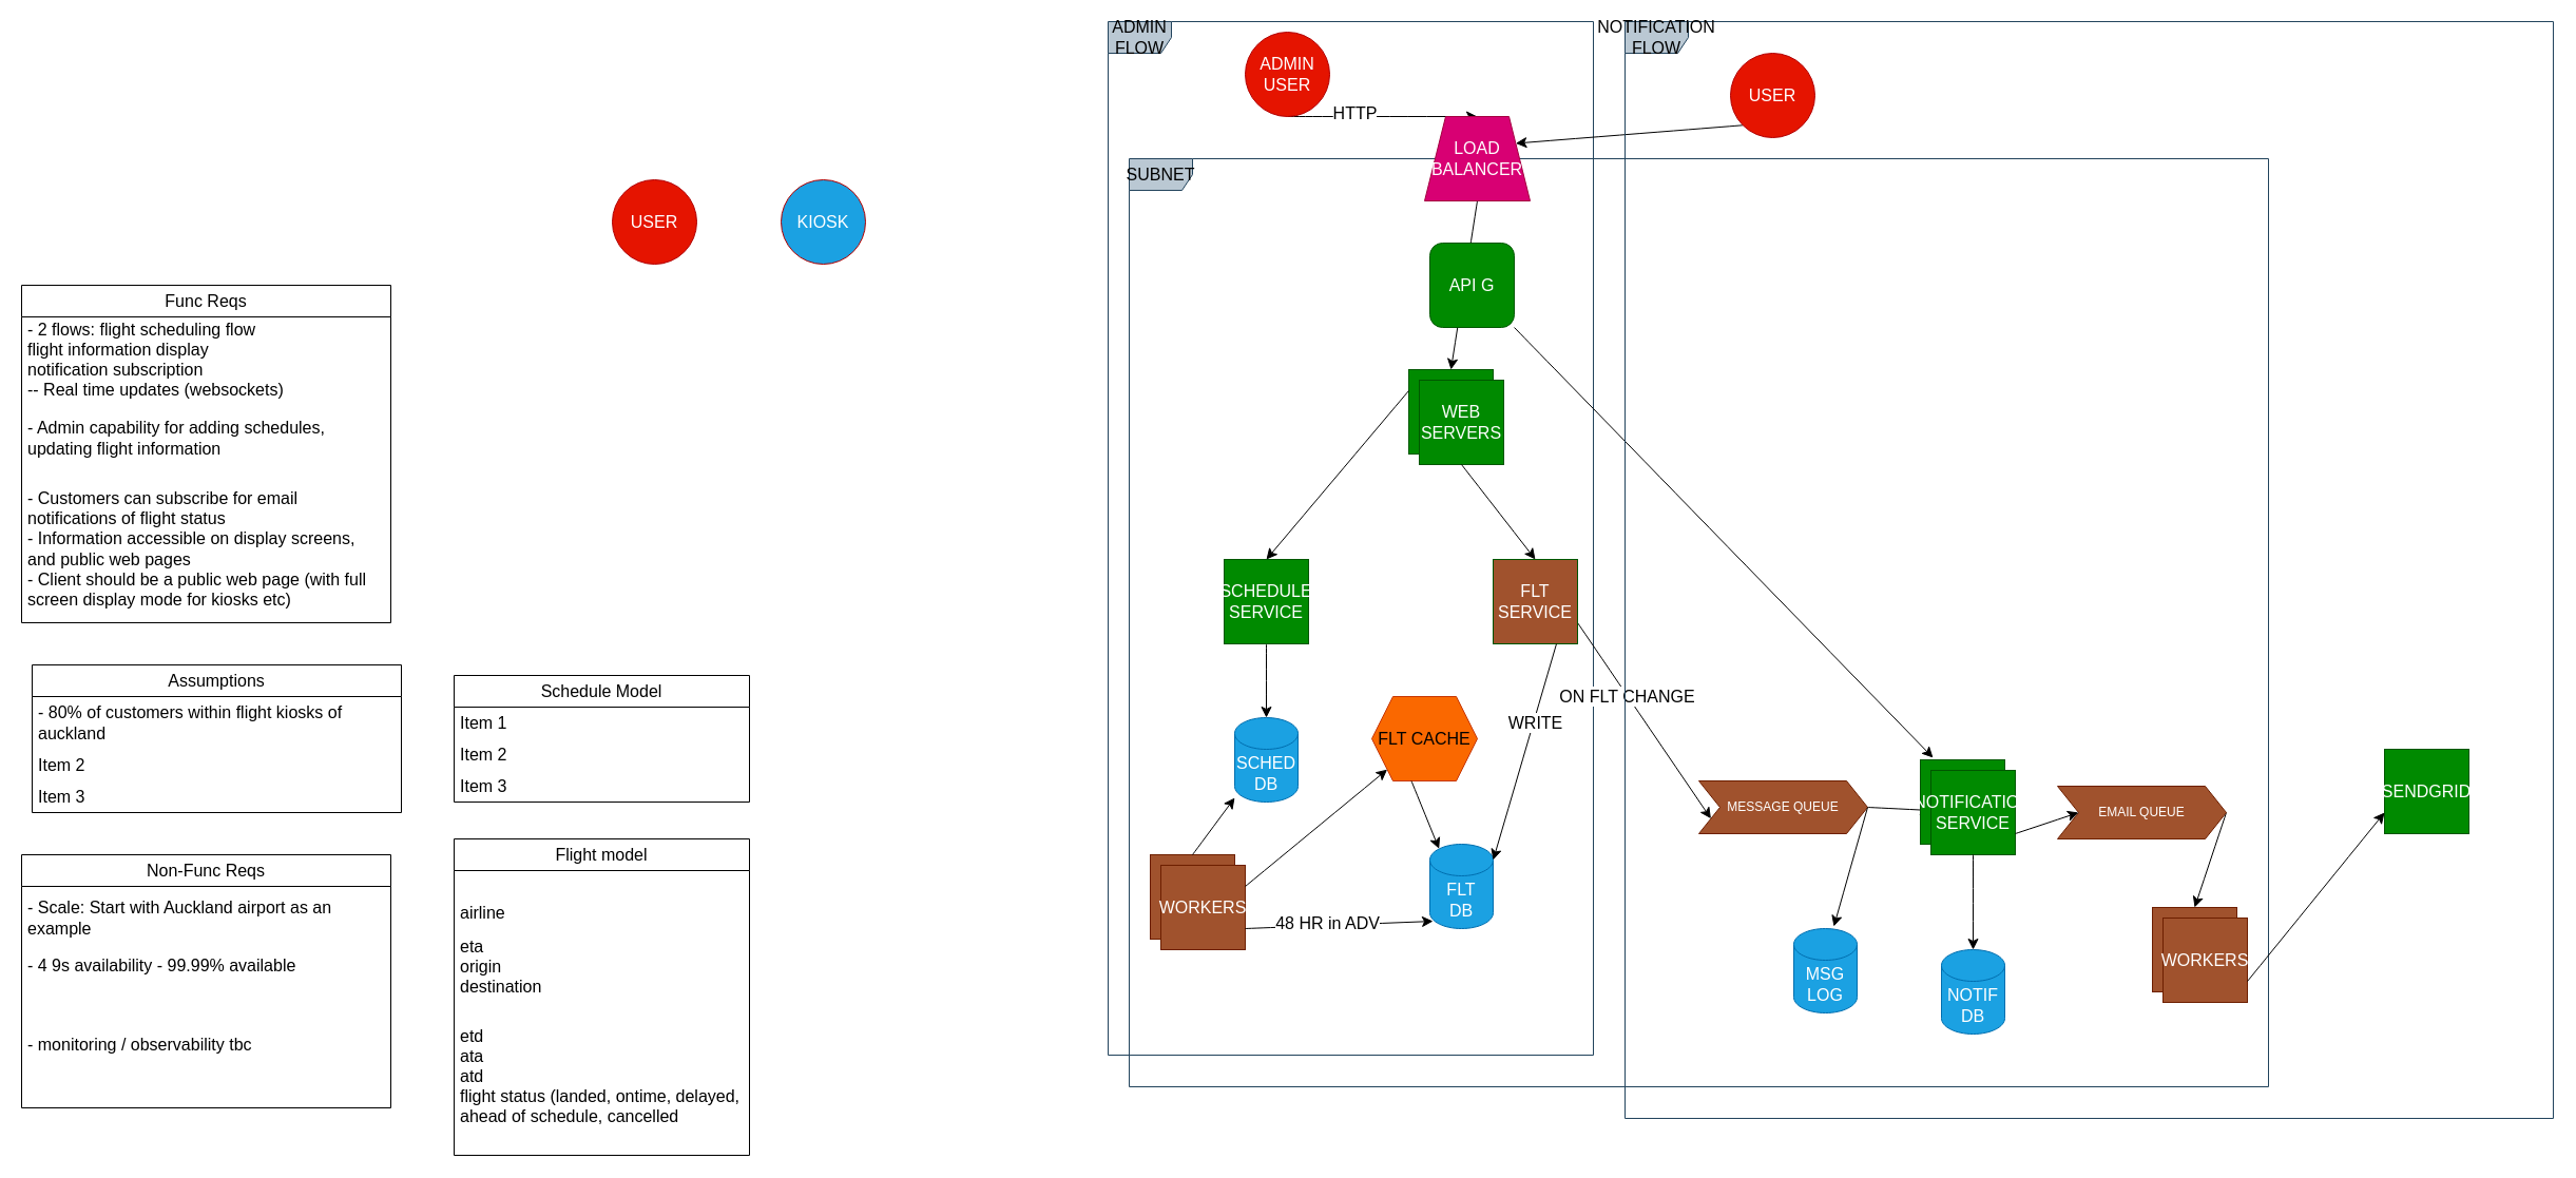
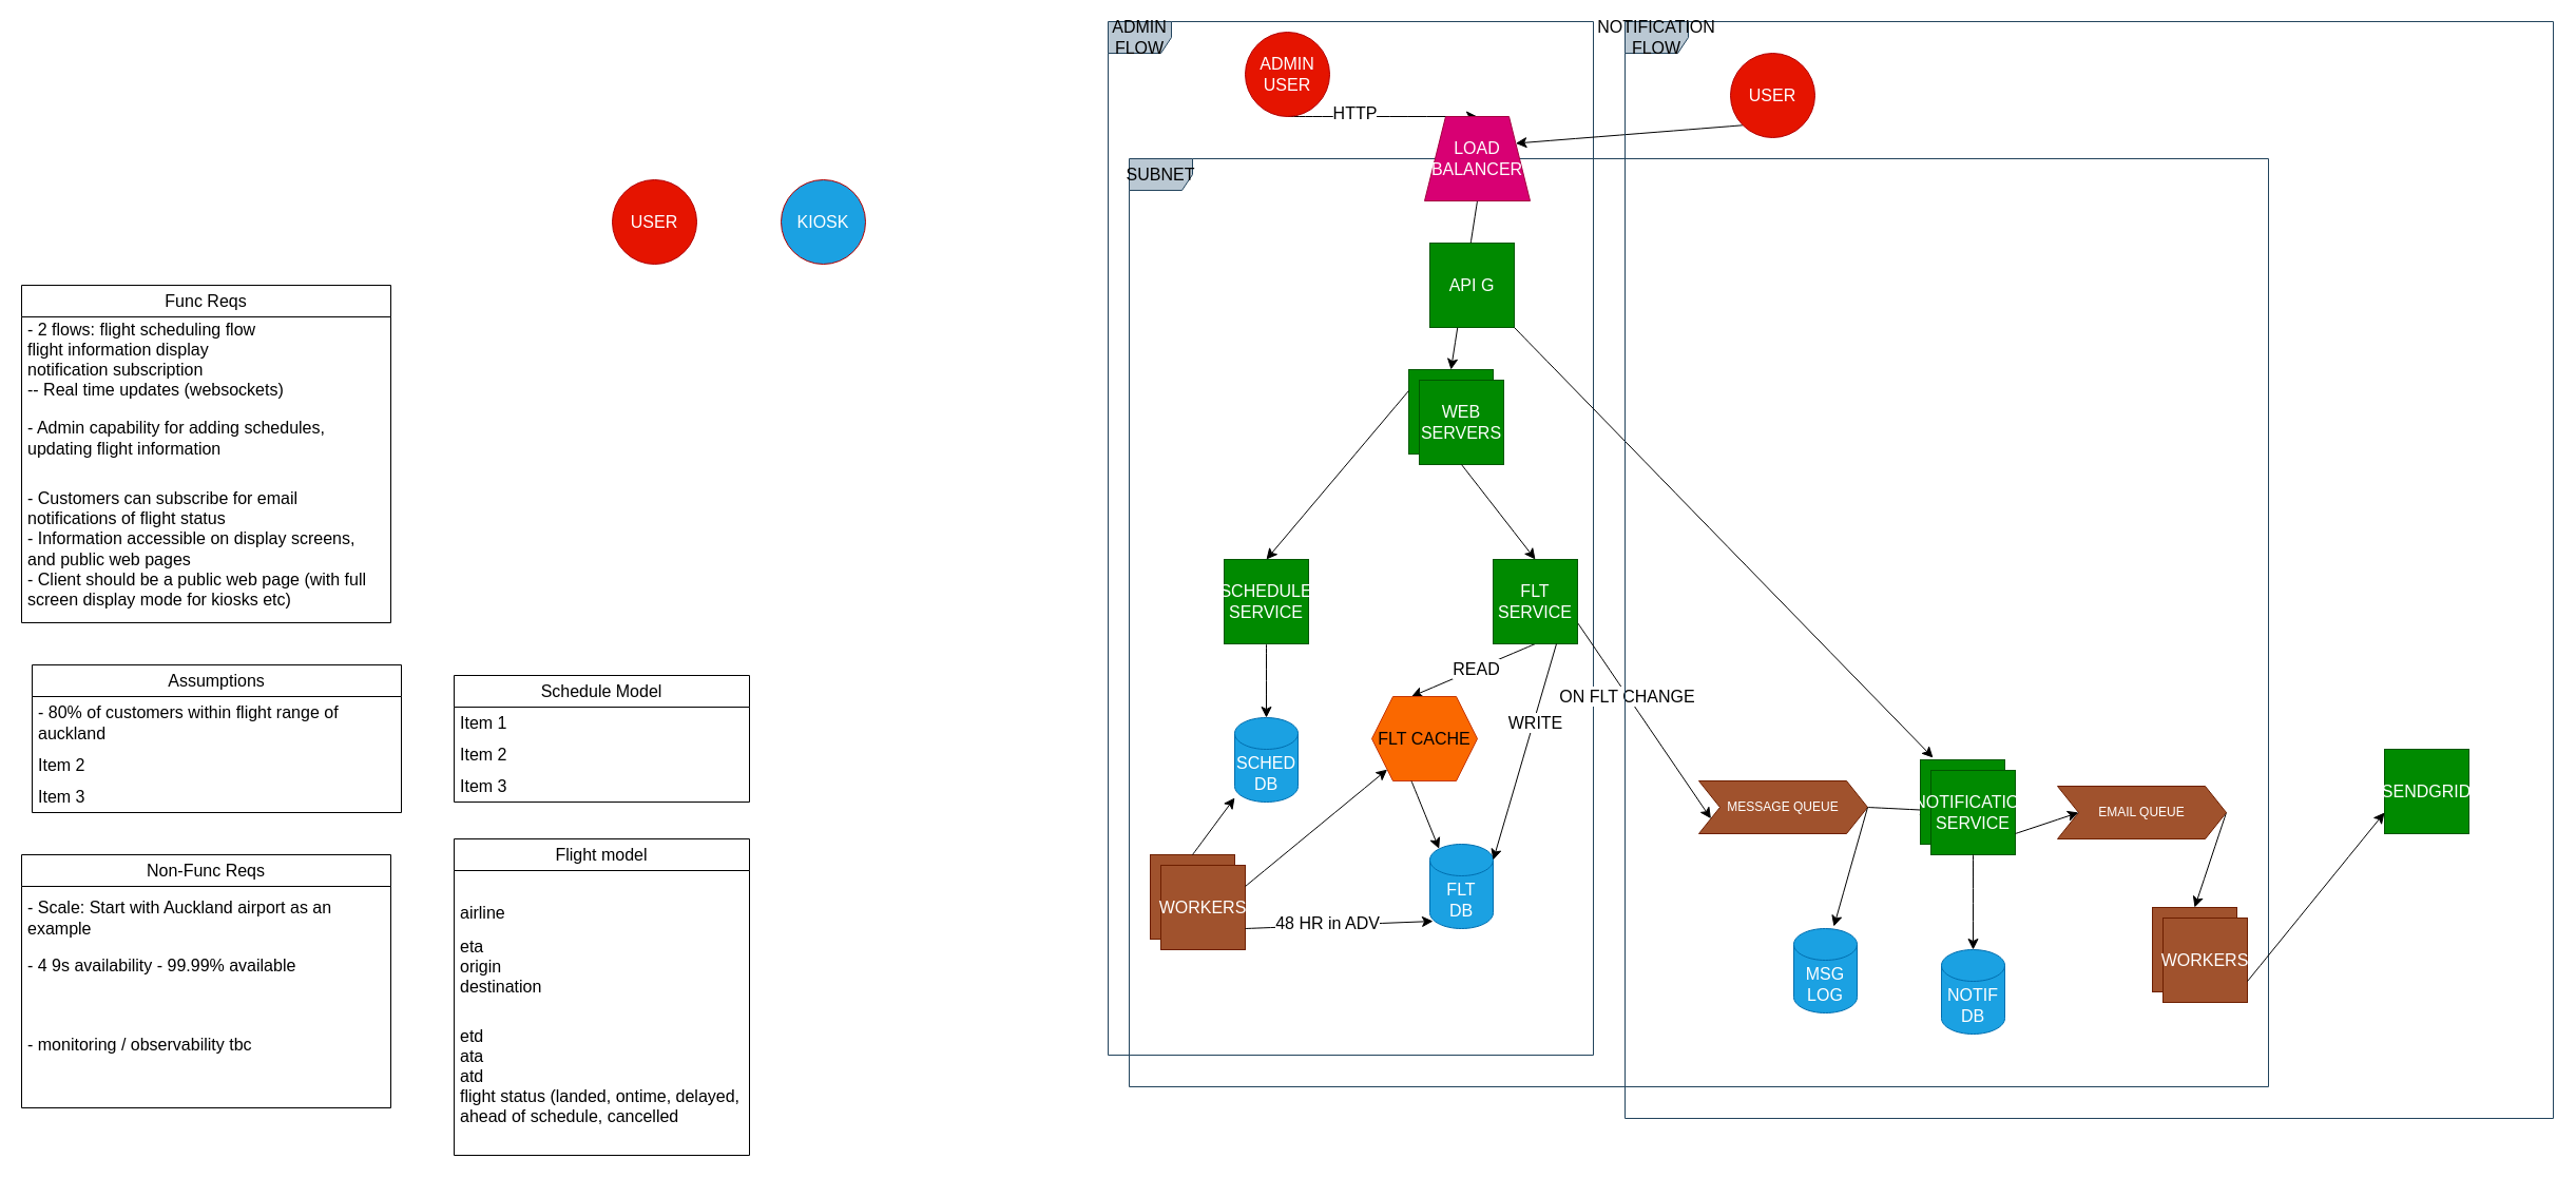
- <mxCell id="57" value="API G" style="whiteSpace=wrap;html=1;aspect=fixed;fillColor=#008a00;fontColor=#ffffff;strokeColor=#005700;fontSize=16;rounded=1;" vertex="1" parent="1"><mxGeometry x="1355" y="230" width="80" height="80" as="geometry" /></mxCell>
+ <mxCell id="57" value="API G" style="whiteSpace=wrap;html=1;aspect=fixed;fillColor=#008a00;fontColor=#ffffff;strokeColor=#005700;fontSize=16;" vertex="1" parent="1"><mxGeometry x="1355" y="230" width="80" height="80" as="geometry" /></mxCell>
- <mxCell id="51" value="FLT SERVICE" style="whiteSpace=wrap;html=1;aspect=fixed;fillColor=#a0522d;fontColor=#ffffff;strokeColor=#005700;fontSize=16;" vertex="1" parent="1"><mxGeometry x="1415" y="530" width="80" height="80" as="geometry" /></mxCell>
+ <mxCell id="51" value="FLT SERVICE" style="whiteSpace=wrap;html=1;aspect=fixed;fillColor=#008a00;fontColor=#ffffff;strokeColor=#005700;fontSize=16;" vertex="1" parent="1"><mxGeometry x="1415" y="530" width="80" height="80" as="geometry" /></mxCell>
+ <mxCell id="47" style="edgeStyle=none;curved=1;rounded=0;orthogonalLoop=1;jettySize=auto;html=1;exitX=0.5;exitY=1;exitDx=0;exitDy=0;entryX=0.375;entryY=0;entryDx=0;entryDy=0;fontSize=12;startSize=8;endSize=8;" edge="1" parent="1" source="51" target="53"><mxGeometry relative="1" as="geometry" /></mxCell>
+ <mxCell id="48" value="READ" style="edgeLabel;html=1;align=center;verticalAlign=middle;resizable=0;points=[];fontSize=16;" vertex="1" connectable="0" parent="47"><mxGeometry x="-0.04" relative="1" as="geometry"><mxPoint as="offset" /></mxGeometry></mxCell>
- <mxCell id="12" value="- 80% of customers within flight kiosks of auckland" style="text;strokeColor=none;fillColor=none;align=left;verticalAlign=middle;spacingLeft=4;spacingRight=4;overflow=hidden;points=[[0,0.5],[1,0.5]];portConstraint=eastwest;rotatable=0;whiteSpace=wrap;html=1;fontSize=16;" vertex="1" parent="11"><mxGeometry y="30" width="350" height="50" as="geometry" /></mxCell>
+ <mxCell id="12" value="- 80% of customers within flight range of auckland" style="text;strokeColor=none;fillColor=none;align=left;verticalAlign=middle;spacingLeft=4;spacingRight=4;overflow=hidden;points=[[0,0.5],[1,0.5]];portConstraint=eastwest;rotatable=0;whiteSpace=wrap;html=1;fontSize=16;" vertex="1" parent="11"><mxGeometry y="30" width="350" height="50" as="geometry" /></mxCell>
